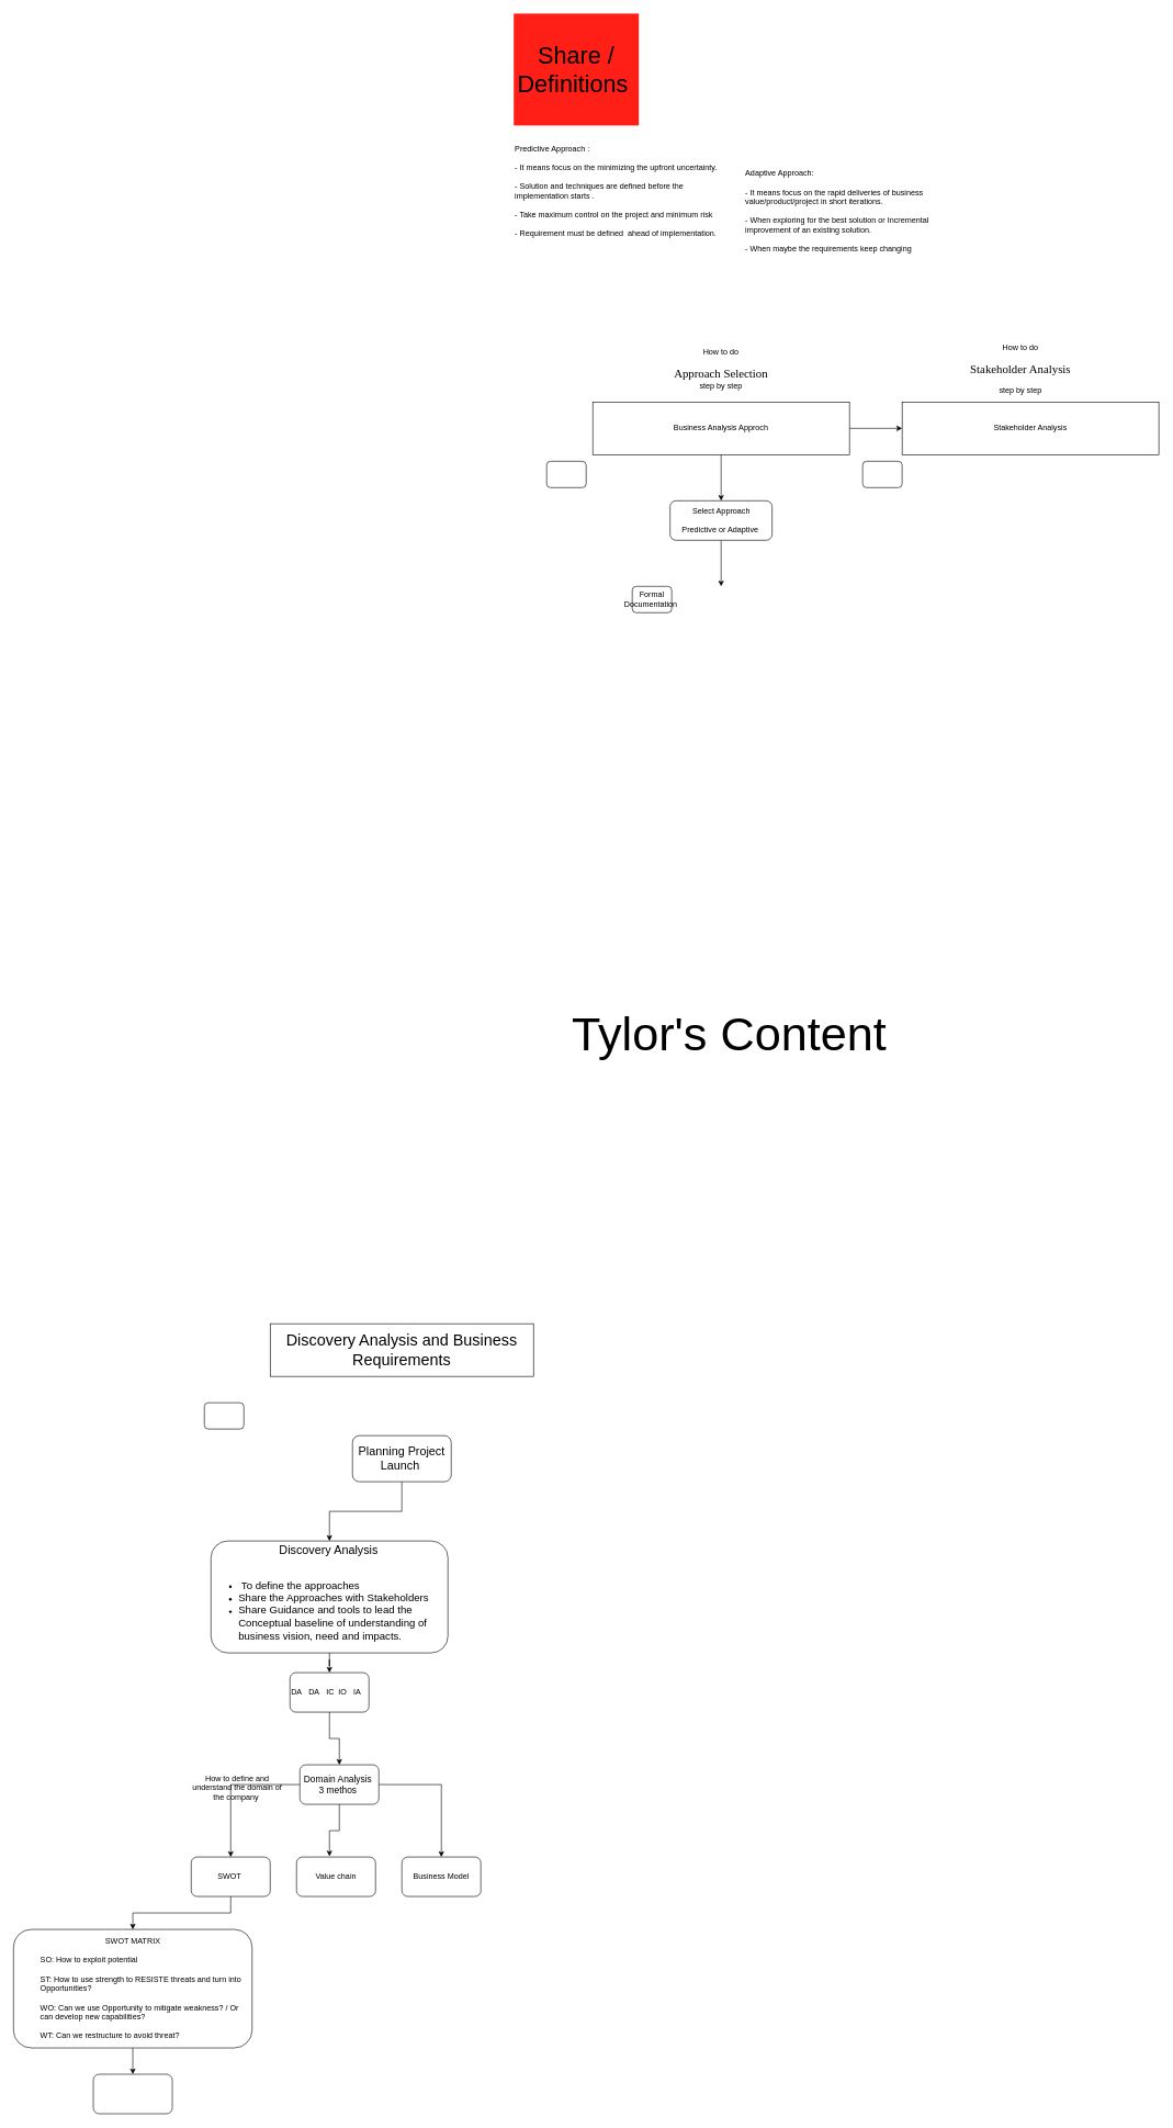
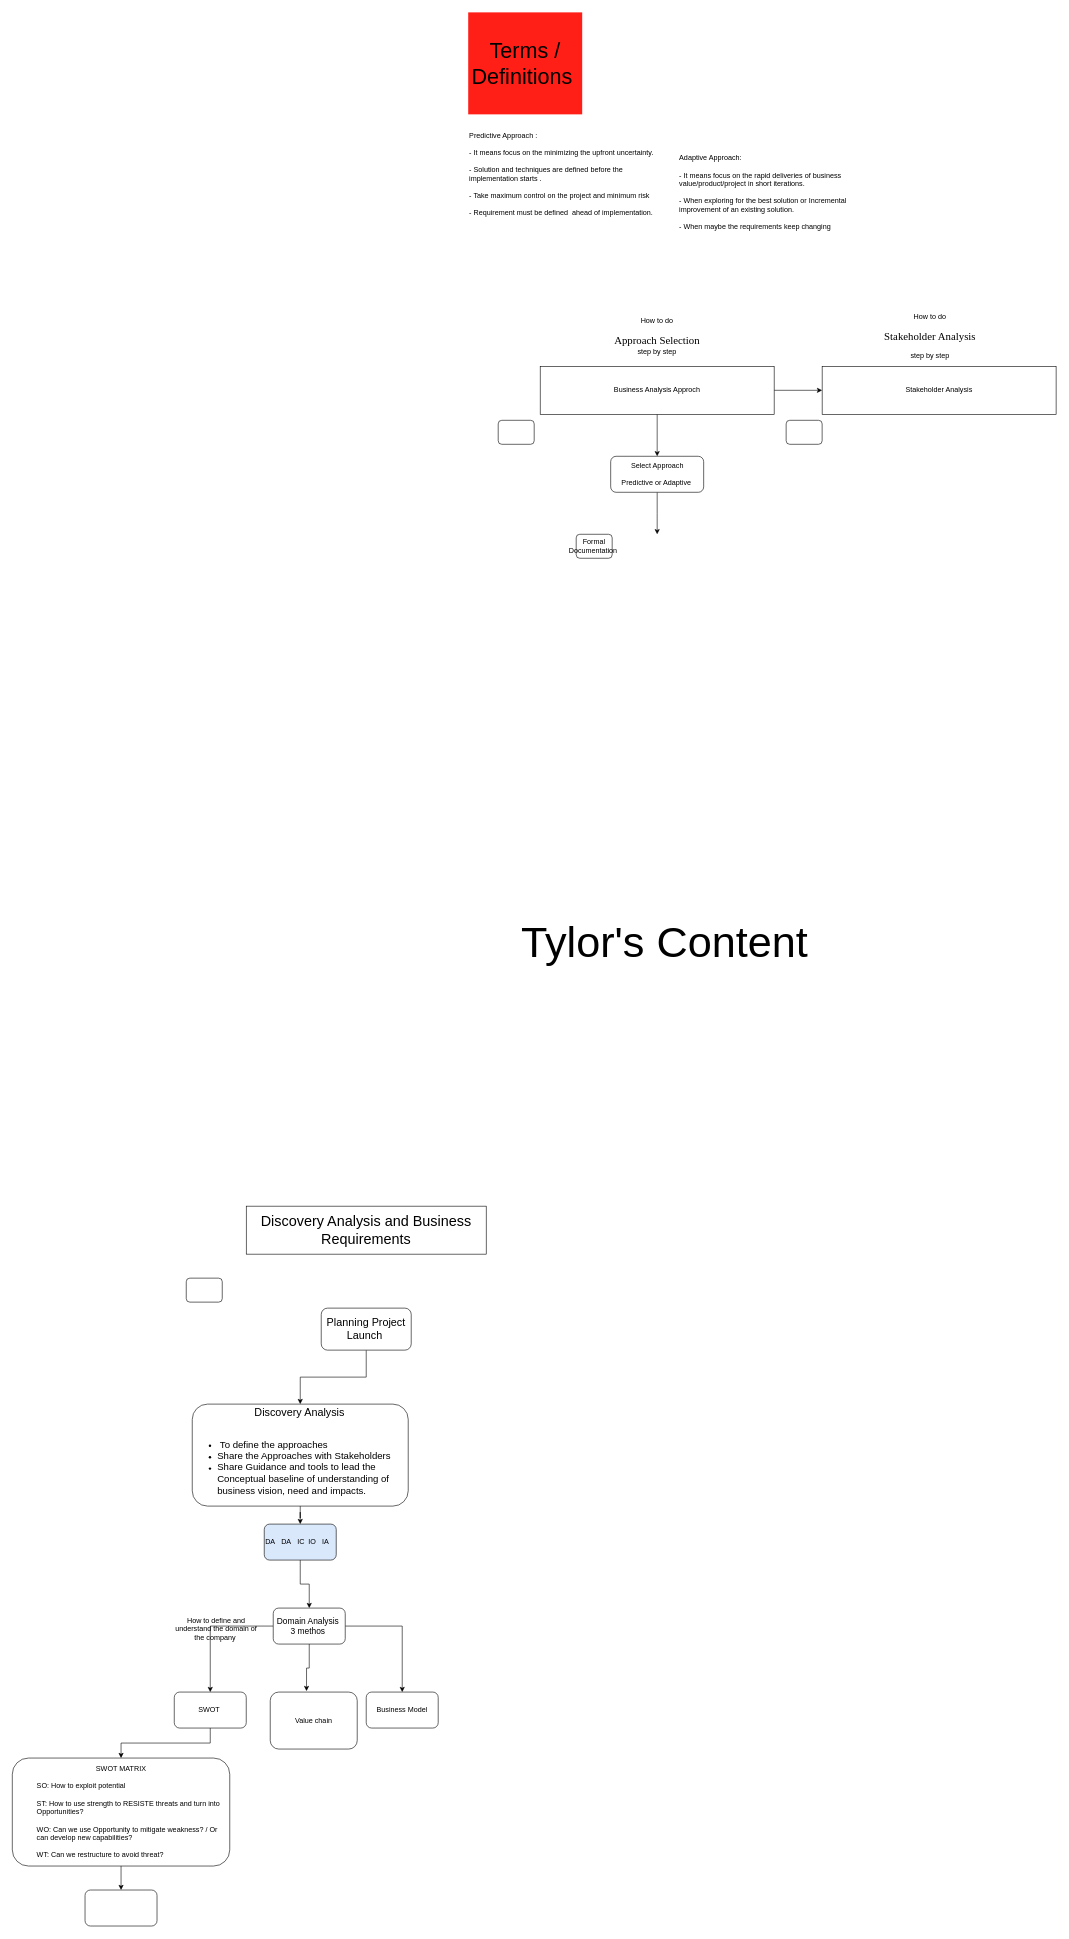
- <mxCell id="10" value="&lt;font style=&quot;font-size: 36px;&quot;&gt;Share / Definitions&amp;nbsp;&lt;/font&gt;" style="text;html=1;strokeColor=none;fillColor=#FF1F17;align=center;verticalAlign=middle;whiteSpace=wrap;rounded=0;" vertex="1" parent="1"><mxGeometry x="780" y="20" width="190" height="170" as="geometry" /></mxCell>
+ <mxCell id="10" value="&lt;font style=&quot;font-size: 36px;&quot;&gt;Terms / Definitions&amp;nbsp;&lt;/font&gt;" style="text;html=1;strokeColor=none;fillColor=#FF1F17;align=center;verticalAlign=middle;whiteSpace=wrap;rounded=0;" vertex="1" parent="1"><mxGeometry x="780" y="20" width="190" height="170" as="geometry" /></mxCell>
- <mxCell id="24" value="DA&amp;nbsp; &amp;nbsp;DA&amp;nbsp; &amp;nbsp;IC&amp;nbsp; IO&amp;nbsp; &amp;nbsp;IA" style="whiteSpace=wrap;html=1;align=left;rounded=1;" vertex="1" parent="1"><mxGeometry x="440" y="2540" width="120" height="60" as="geometry" /></mxCell>
+ <mxCell id="24" value="DA&amp;nbsp; &amp;nbsp;DA&amp;nbsp; &amp;nbsp;IC&amp;nbsp; IO&amp;nbsp; &amp;nbsp;IA" style="whiteSpace=wrap;html=1;align=left;rounded=1;fillColor=#dae8fc;" vertex="1" parent="1"><mxGeometry x="440" y="2540" width="120" height="60" as="geometry" /></mxCell>
- <mxCell id="32" value="Value chain" style="whiteSpace=wrap;html=1;align=center;rounded=1;" vertex="1" parent="1"><mxGeometry x="450" y="2820" width="120" height="60" as="geometry" /></mxCell>
+ <mxCell id="32" value="Value chain" style="whiteSpace=wrap;html=1;align=center;rounded=1;" vertex="1" parent="1"><mxGeometry x="450" y="2820" width="145" height="95" as="geometry" /></mxCell>
